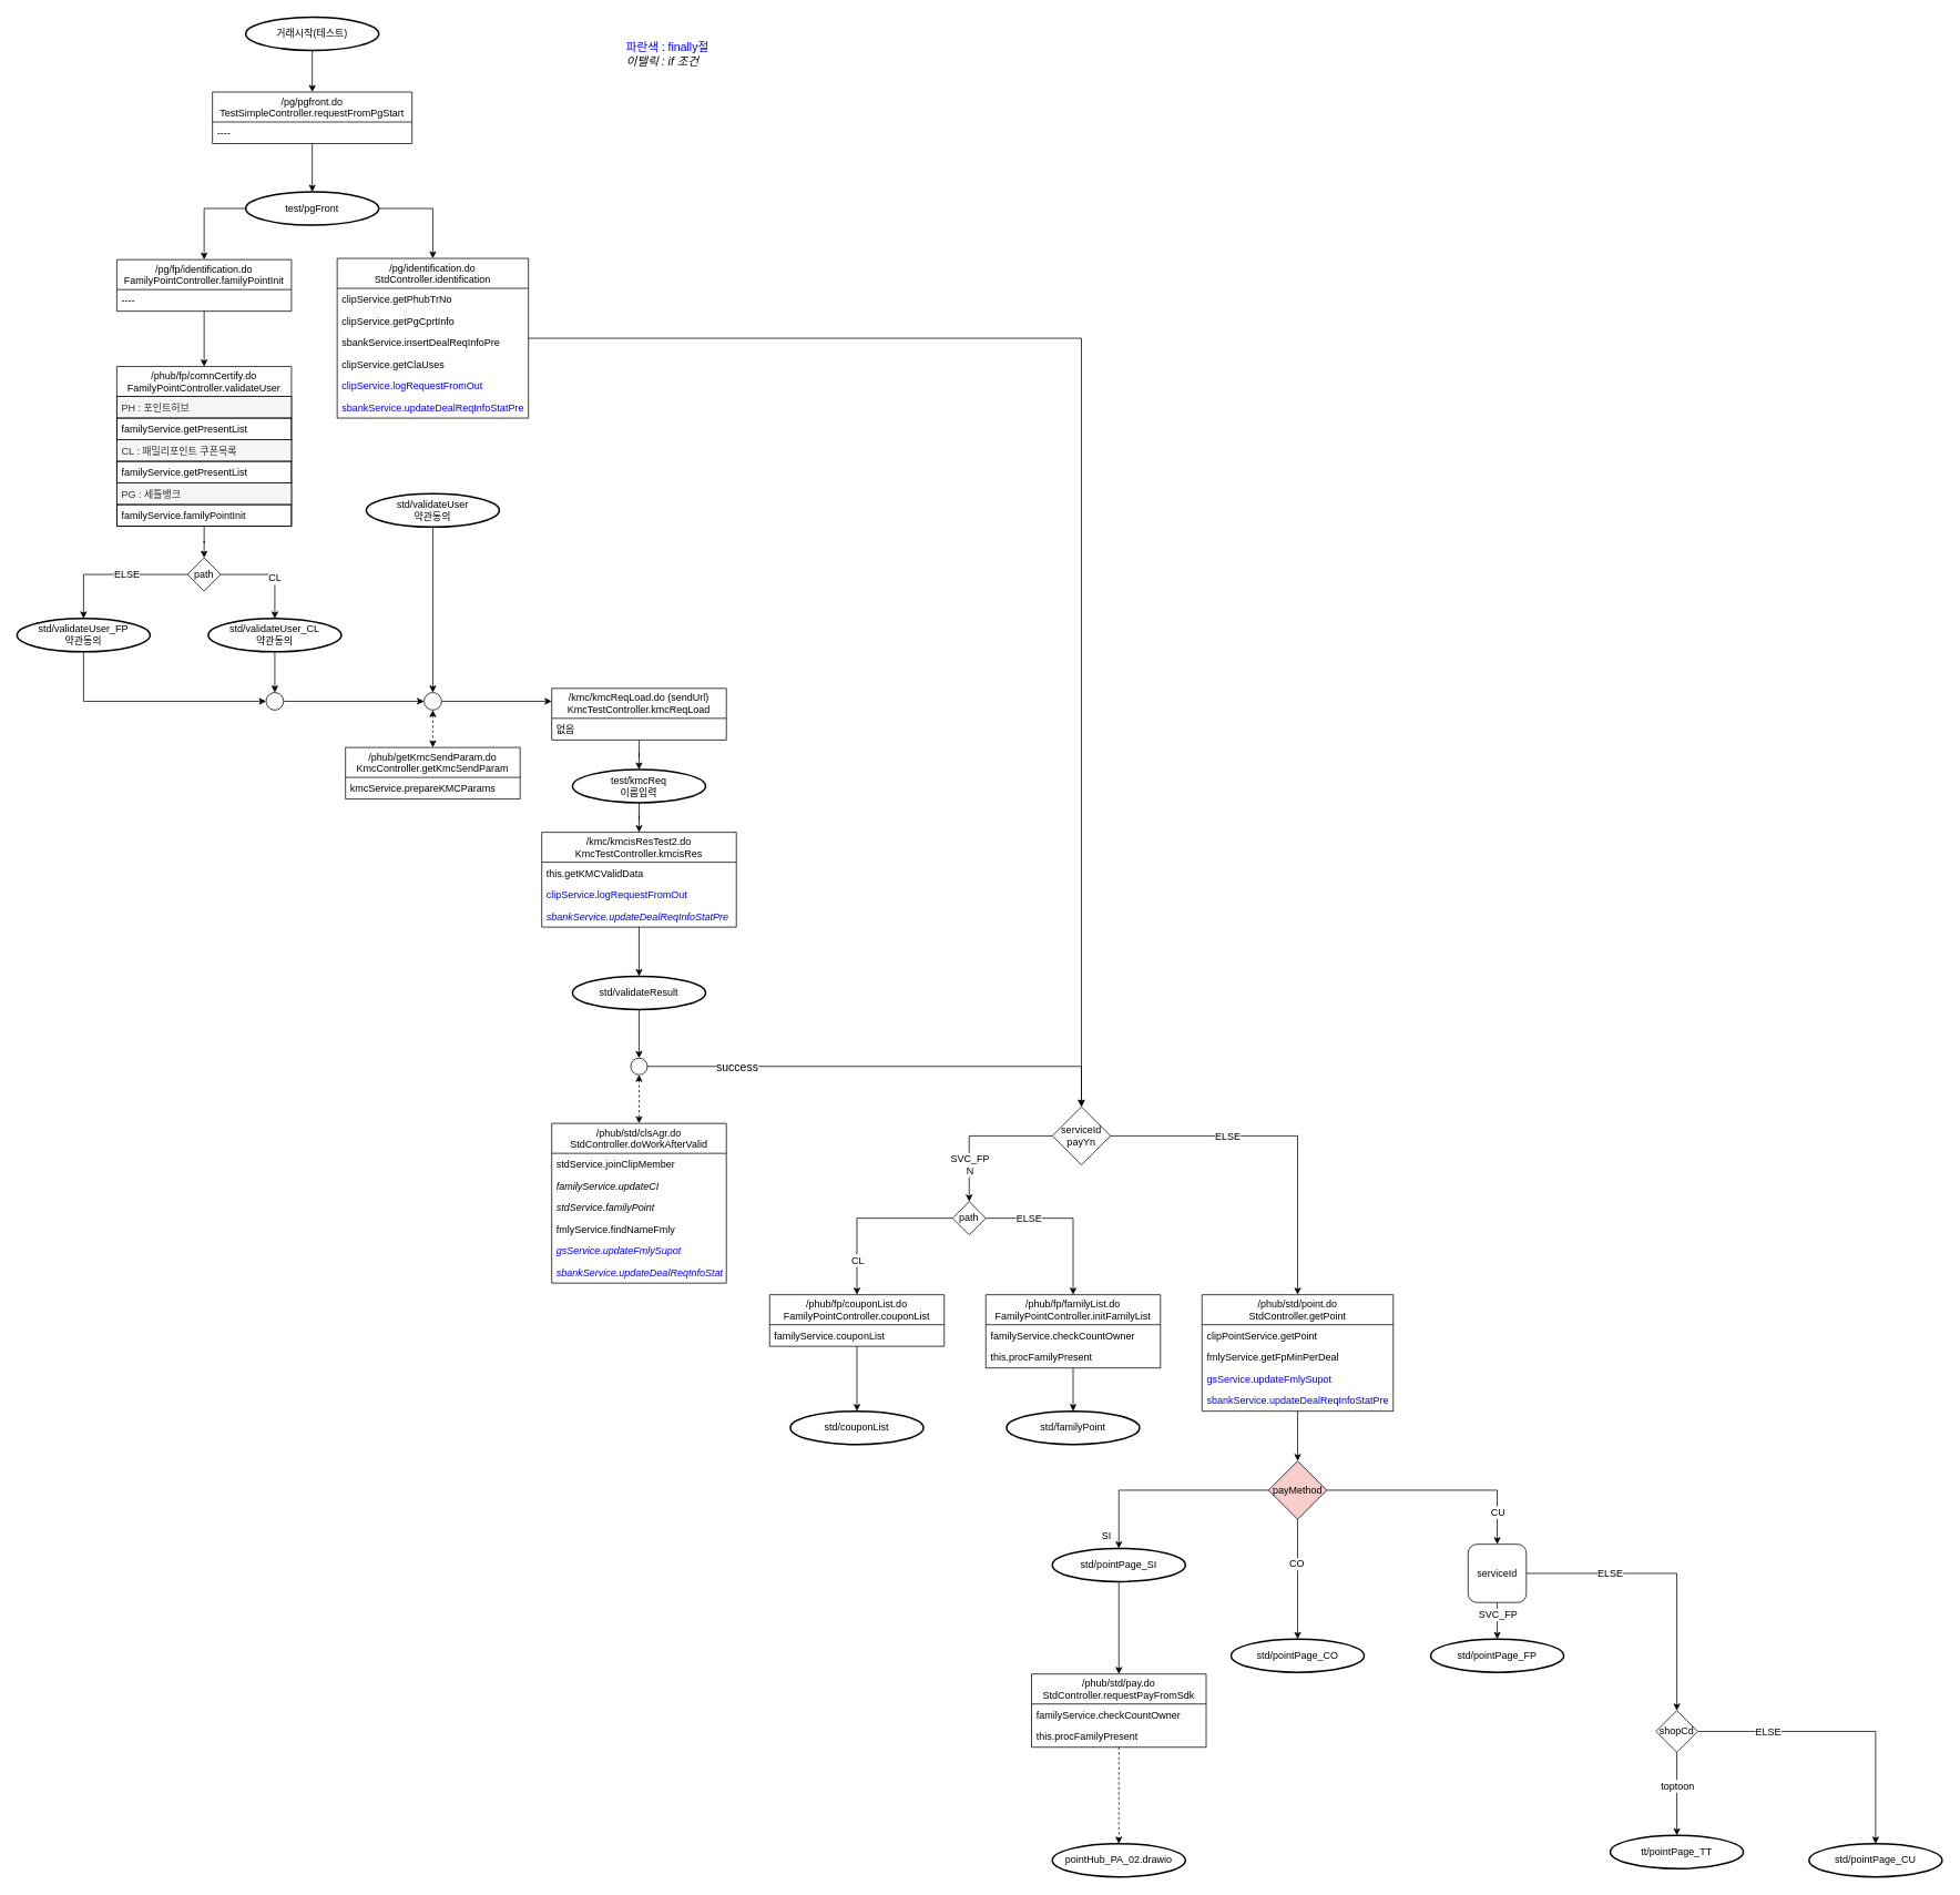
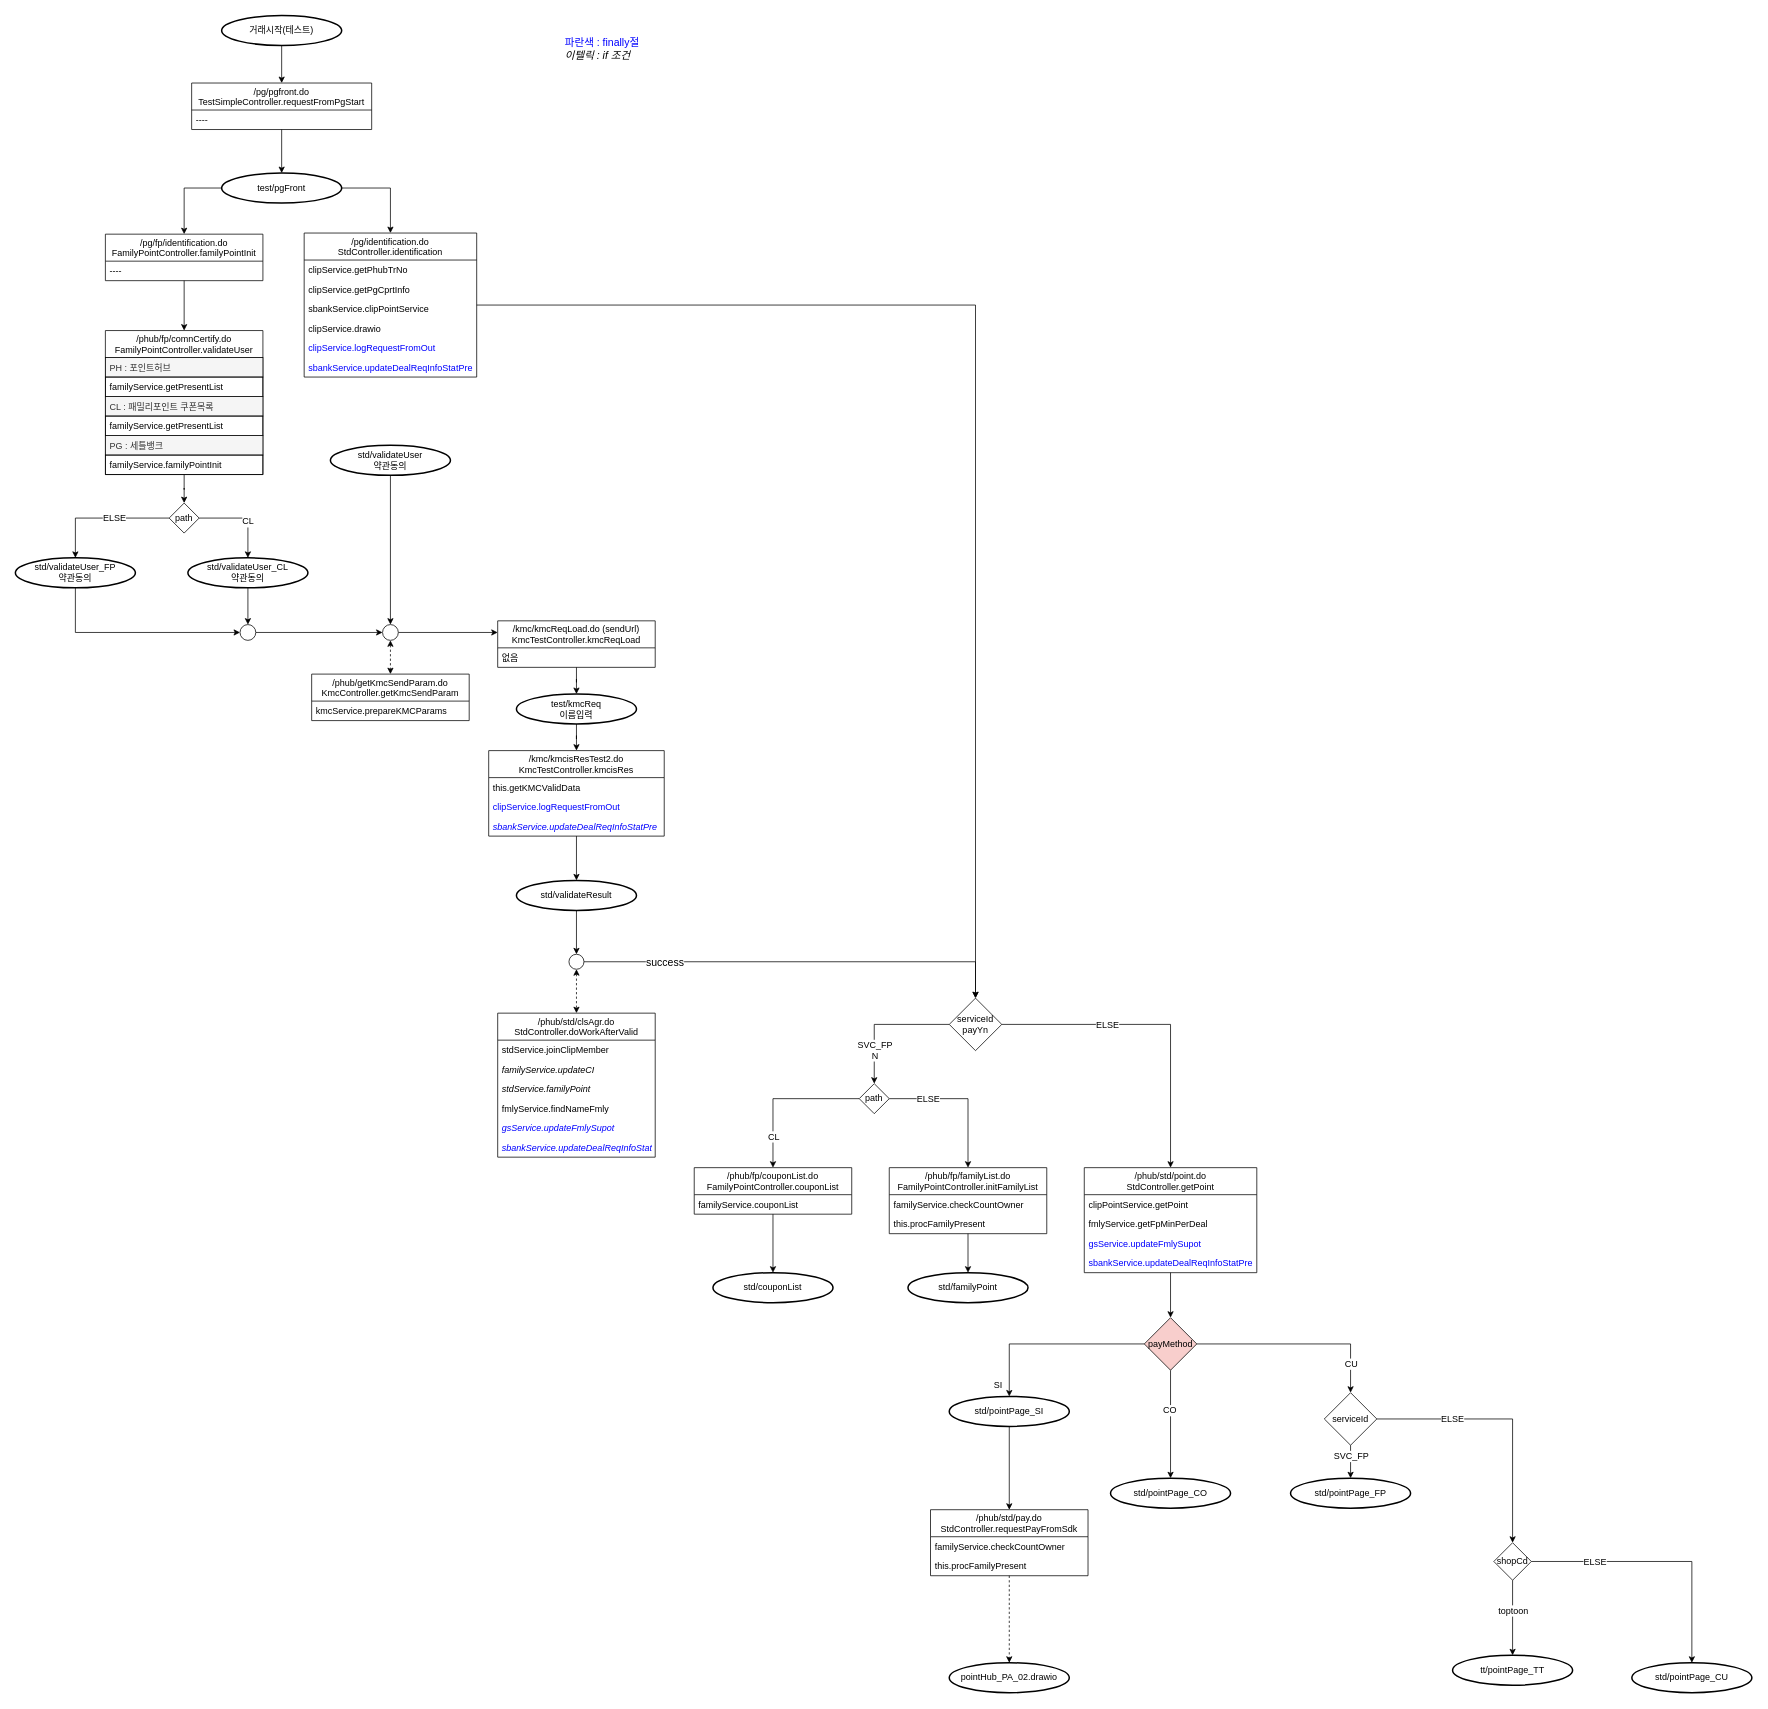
- <mxCell id="17" value="sbankService.insertDealReqInfoPre" style="text;strokeColor=none;fillColor=none;align=left;verticalAlign=top;spacingLeft=4;spacingRight=4;overflow=hidden;rotatable=0;points=[[0,0.5],[1,0.5]];portConstraint=eastwest;" parent="14" vertex="1"><mxGeometry y="88" width="230" height="26" as="geometry" /></mxCell>
+ <mxCell id="17" value="sbankService.clipPointService" style="text;strokeColor=none;fillColor=none;align=left;verticalAlign=top;spacingLeft=4;spacingRight=4;overflow=hidden;rotatable=0;points=[[0,0.5],[1,0.5]];portConstraint=eastwest;" parent="14" vertex="1"><mxGeometry y="88" width="230" height="26" as="geometry" /></mxCell>
- <mxCell id="18" value="clipService.getClaUses" style="text;strokeColor=none;fillColor=none;align=left;verticalAlign=top;spacingLeft=4;spacingRight=4;overflow=hidden;rotatable=0;points=[[0,0.5],[1,0.5]];portConstraint=eastwest;" parent="14" vertex="1"><mxGeometry y="114" width="230" height="26" as="geometry" /></mxCell>
+ <mxCell id="18" value="clipService.drawio" style="text;strokeColor=none;fillColor=none;align=left;verticalAlign=top;spacingLeft=4;spacingRight=4;overflow=hidden;rotatable=0;points=[[0,0.5],[1,0.5]];portConstraint=eastwest;" parent="14" vertex="1"><mxGeometry y="114" width="230" height="26" as="geometry" /></mxCell>
- <mxCell id="91" value="serviceId" style="whiteSpace=wrap;html=1;rounded=1;" parent="1" vertex="1"><mxGeometry x="1765" y="1856" width="70" height="70" as="geometry" /></mxCell>
+ <mxCell id="91" value="serviceId" style="rhombus;whiteSpace=wrap;html=1;" parent="1" vertex="1"><mxGeometry x="1765" y="1856" width="70" height="70" as="geometry" /></mxCell>
